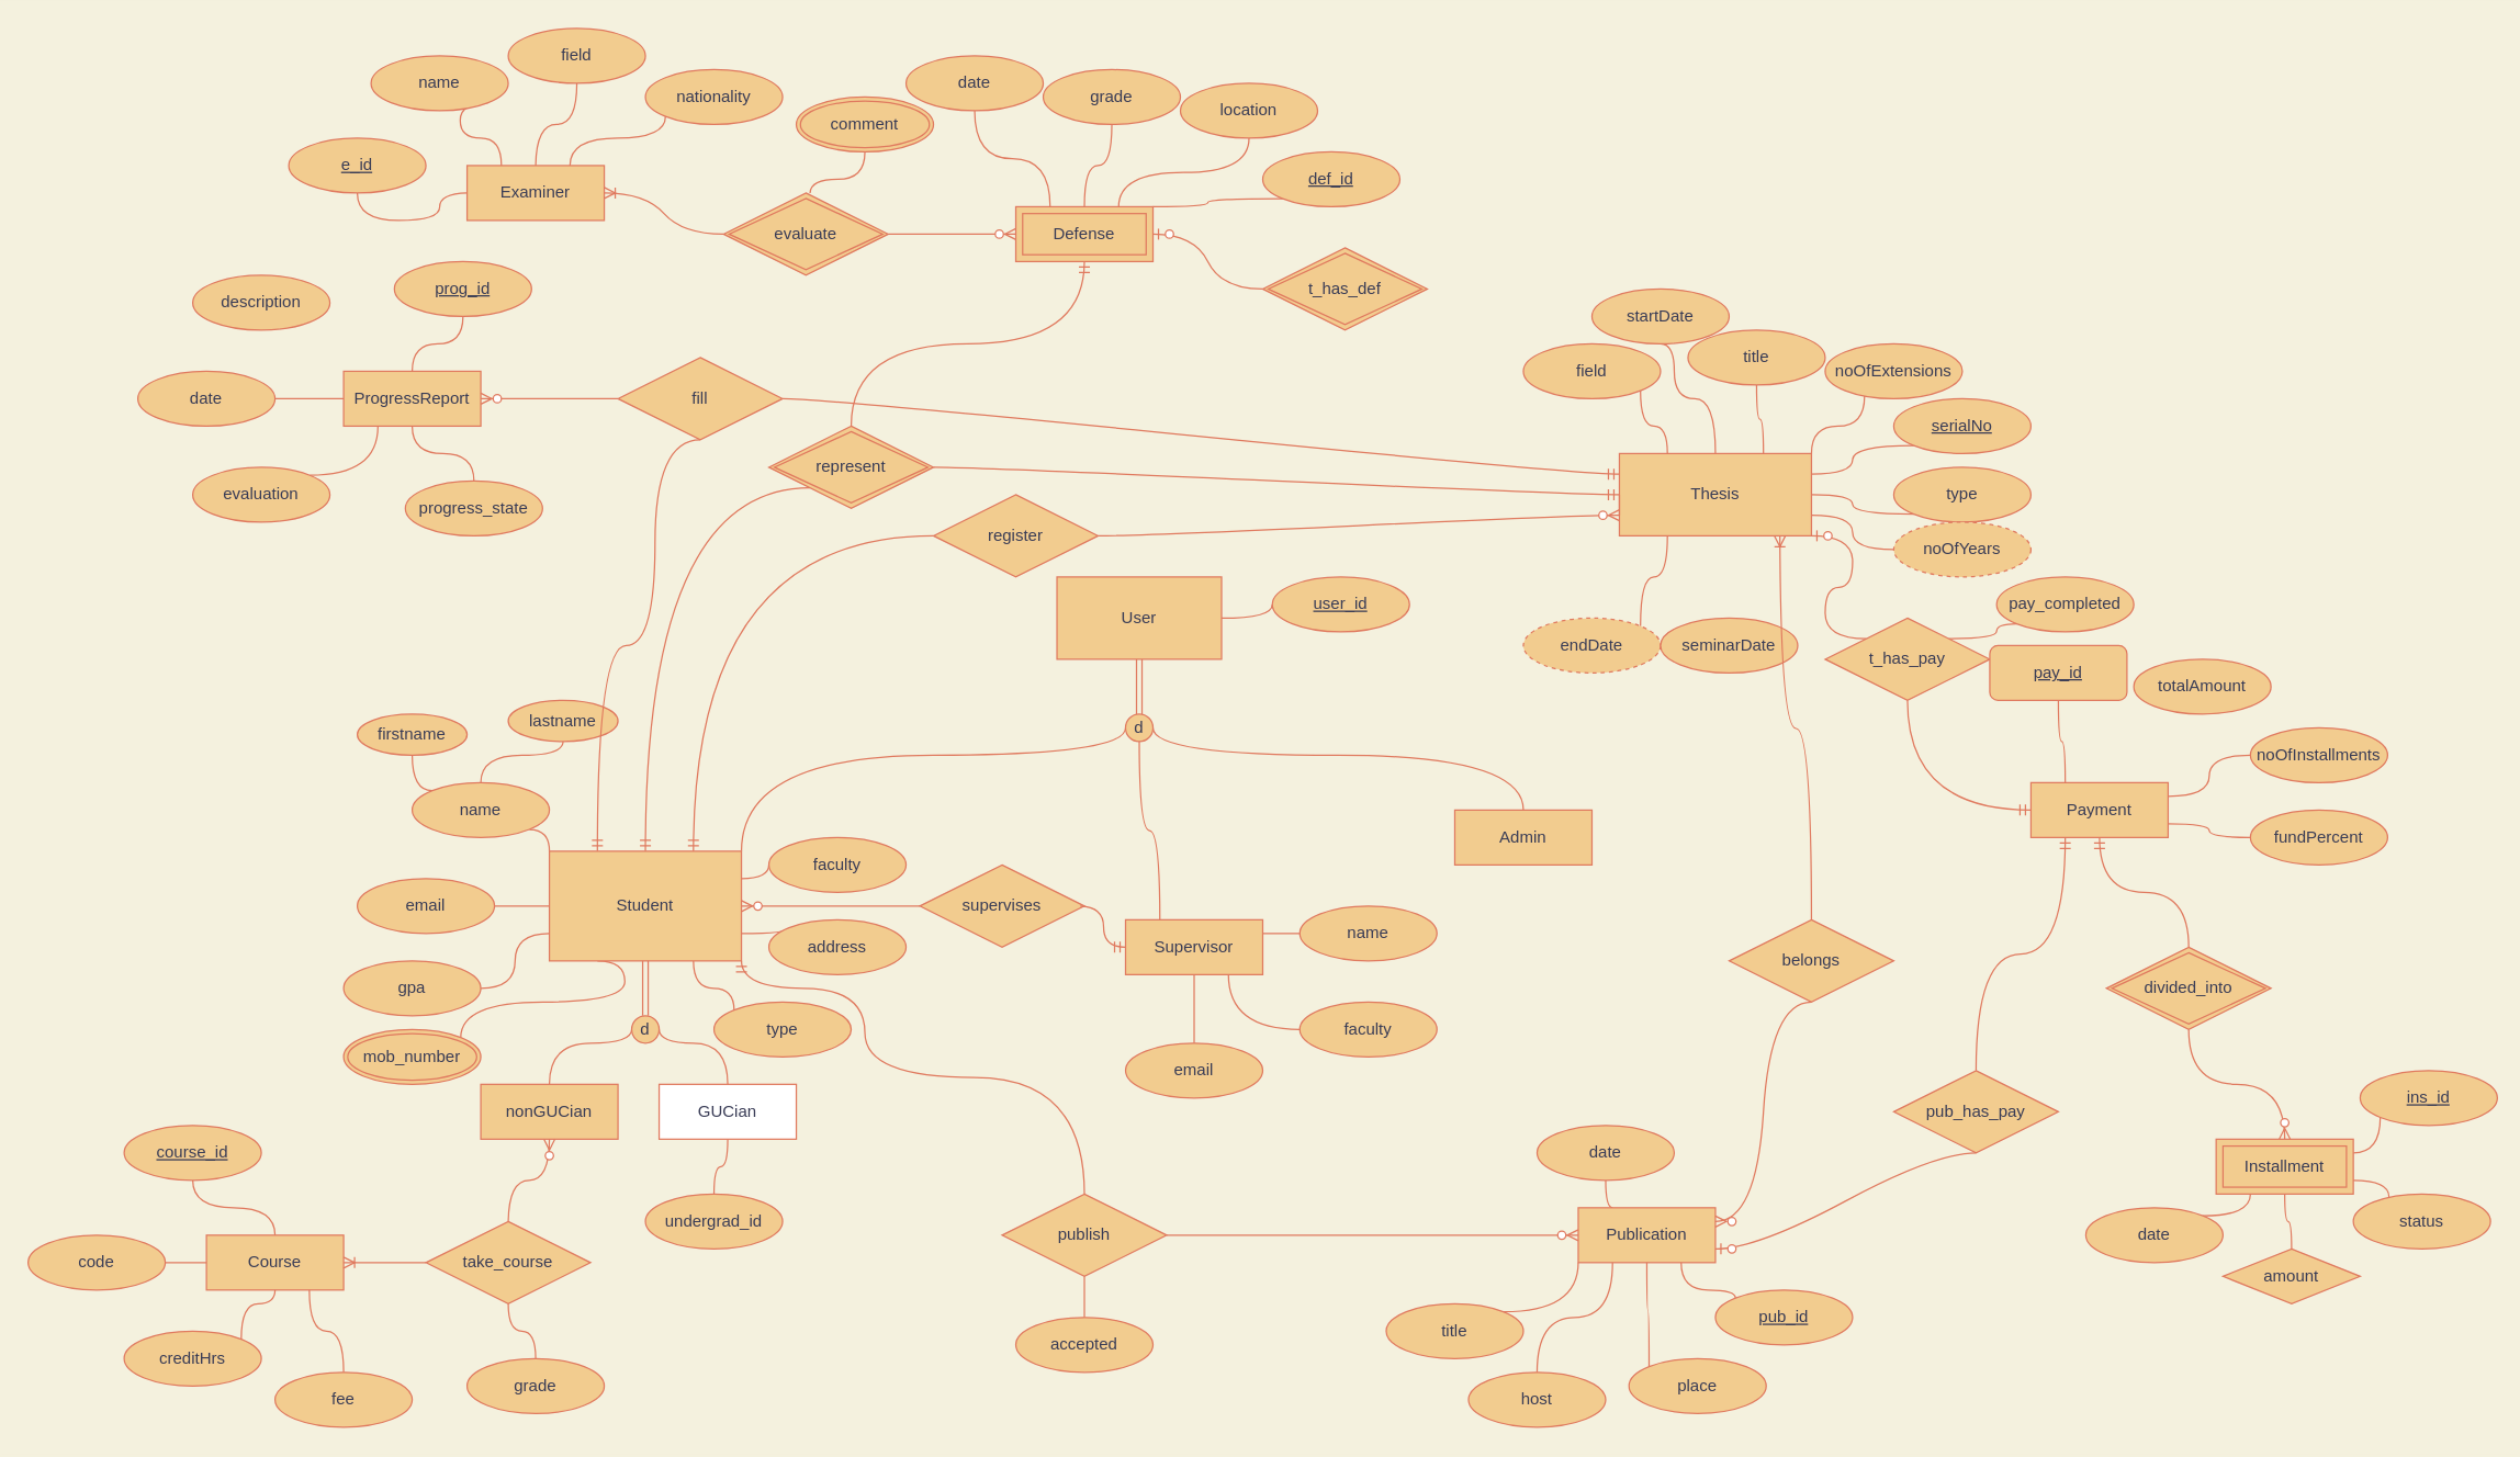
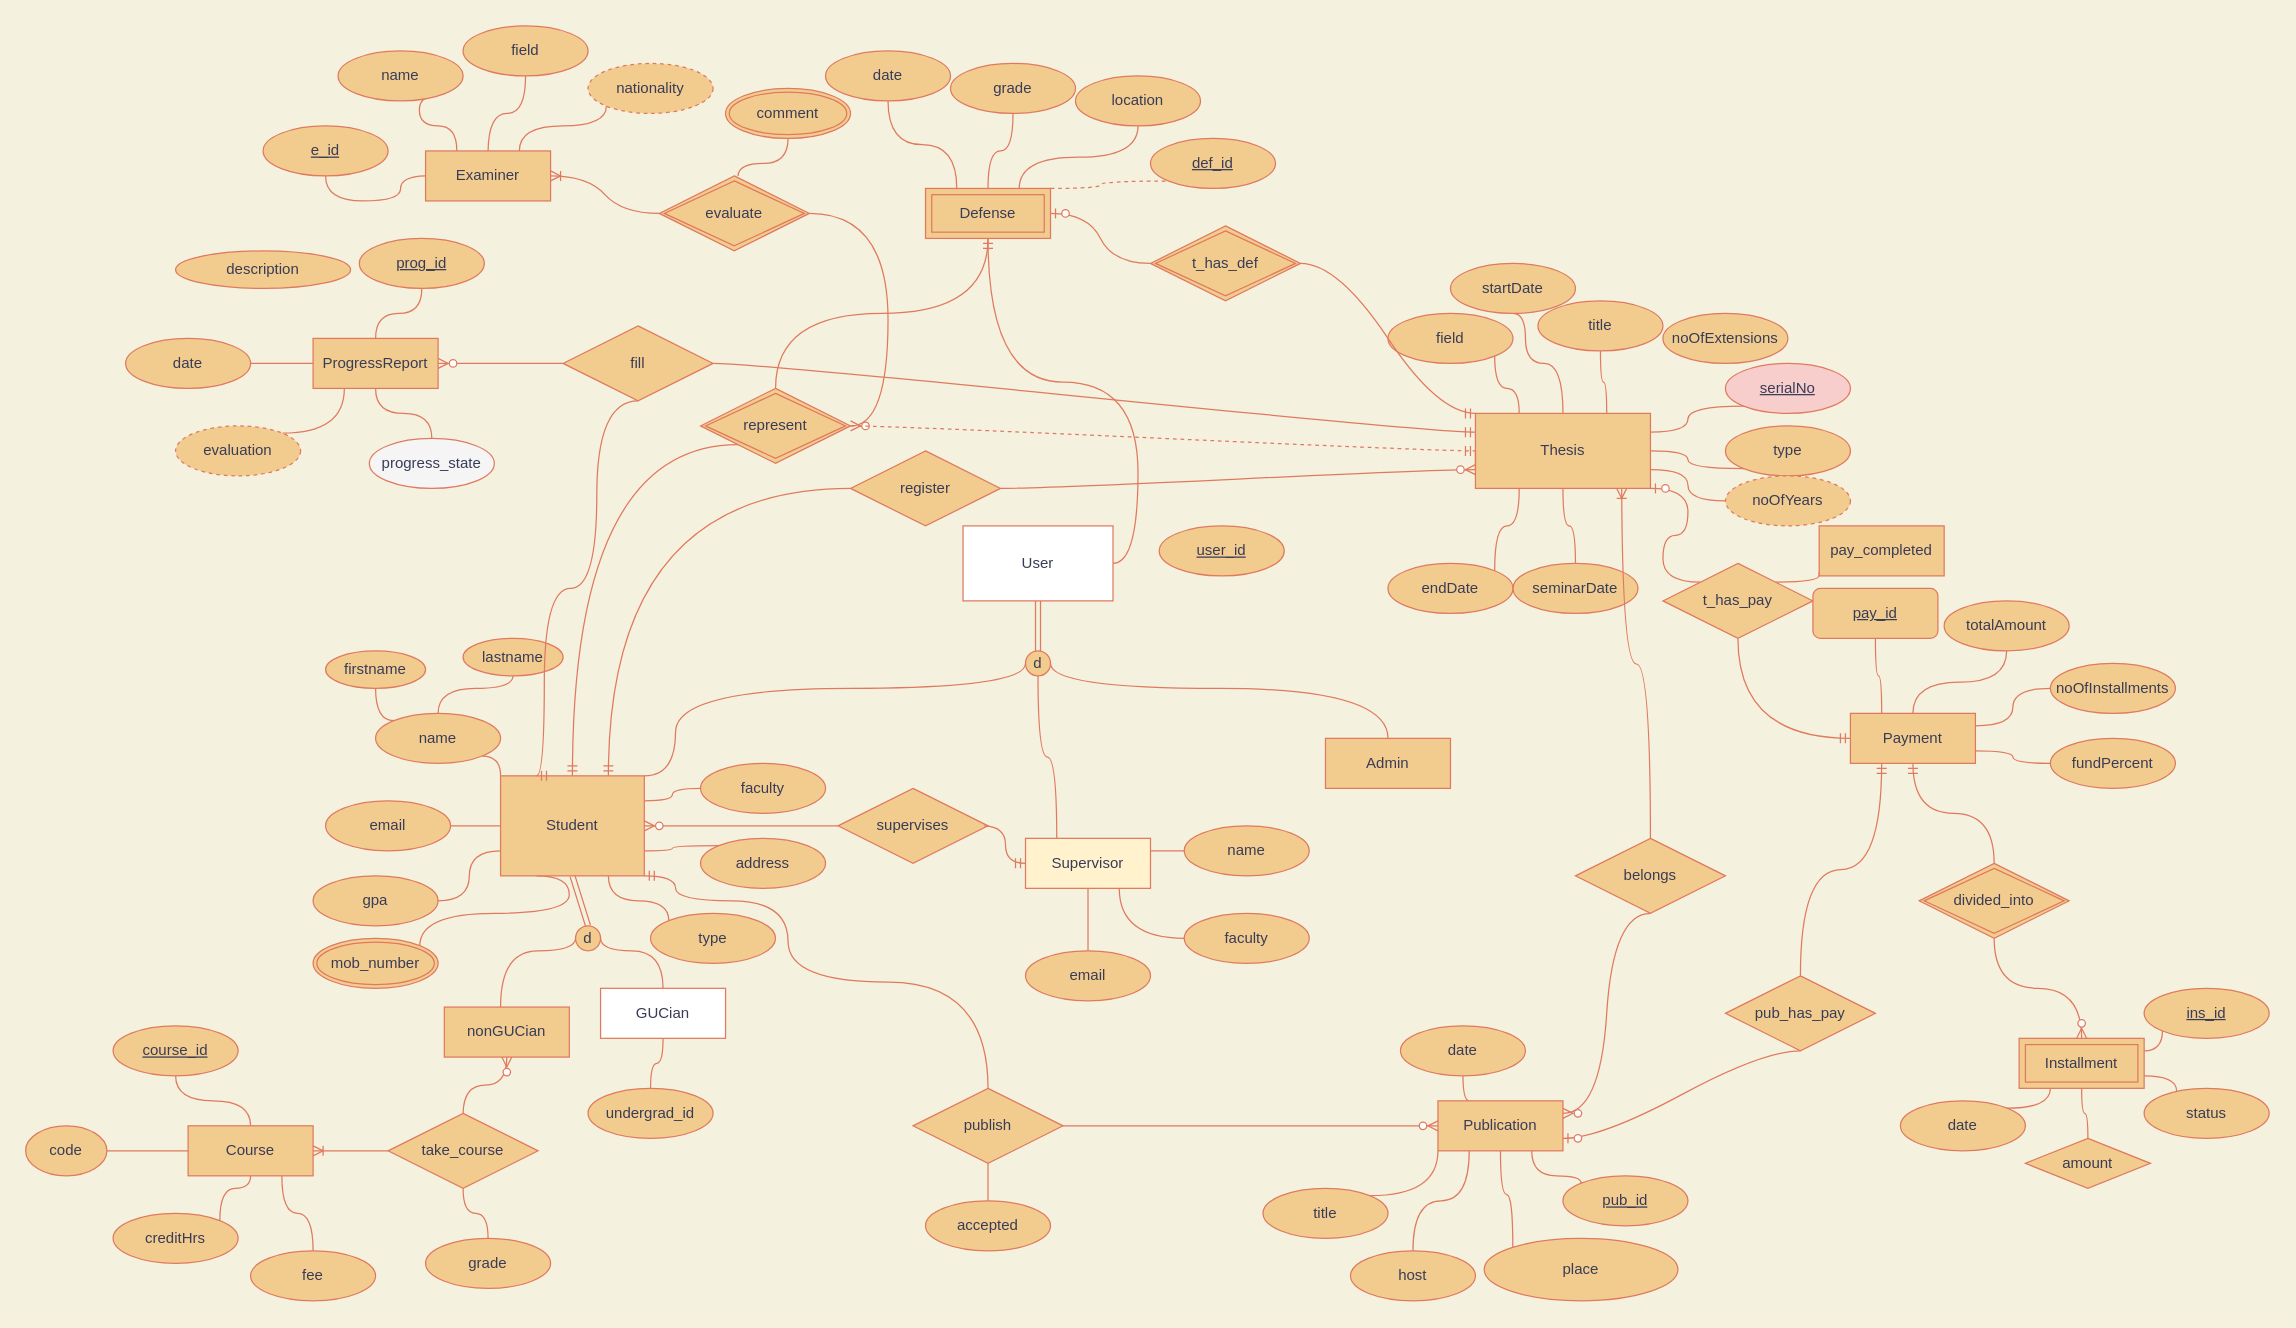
- <mxCell id="71" value="nationality" style="ellipse;whiteSpace=wrap;html=1;align=center;rounded=0;fillColor=#F2CC8F;strokeColor=#E07A5F;fontColor=#393C56;" parent="1" vertex="1"><mxGeometry x="470" y="50" width="100" height="40" as="geometry" /></mxCell>
+ <mxCell id="71" value="nationality" style="ellipse;whiteSpace=wrap;html=1;align=center;rounded=0;fillColor=#F2CC8F;strokeColor=#E07A5F;fontColor=#393C56;dashed=1;" parent="1" vertex="1"><mxGeometry x="470" y="50" width="100" height="40" as="geometry" /></mxCell>
- <mxCell id="107" style="edgeStyle=orthogonalEdgeStyle;curved=1;rounded=1;sketch=0;orthogonalLoop=1;jettySize=auto;html=1;exitX=1;exitY=0;exitDx=0;exitDy=0;entryX=0;entryY=1;entryDx=0;entryDy=0;fontColor=#393C56;startArrow=none;startFill=0;endArrow=none;endFill=0;strokeColor=#E07A5F;fillColor=#F2CC8F;" edge="1" parent="1" source="166" target="129"><mxGeometry relative="1" as="geometry"><mxPoint x="840" y="150" as="sourcePoint" /><Array as="points"><mxPoint x="880" y="150" /><mxPoint x="880" y="144" /></Array></mxGeometry></mxCell>
+ <mxCell id="107" style="edgeStyle=orthogonalEdgeStyle;curved=1;rounded=1;sketch=0;orthogonalLoop=1;jettySize=auto;html=1;exitX=1;exitY=0;exitDx=0;exitDy=0;entryX=0;entryY=1;entryDx=0;entryDy=0;fontColor=#393C56;startArrow=none;startFill=0;endArrow=none;endFill=0;strokeColor=#E07A5F;fillColor=#F2CC8F;dashed=1;" edge="1" parent="1" source="166" target="129"><mxGeometry relative="1" as="geometry"><mxPoint x="840" y="150" as="sourcePoint" /><Array as="points"><mxPoint x="880" y="150" /><mxPoint x="880" y="144" /></Array></mxGeometry></mxCell>
- <mxCell id="111" value="" style="edgeStyle=entityRelationEdgeStyle;fontSize=12;html=1;endArrow=ERzeroToMany;endFill=1;curved=1;exitX=1;exitY=0.5;exitDx=0;exitDy=0;rounded=0;strokeColor=#E07A5F;fontColor=#393C56;labelBackgroundColor=#F4F1DE;entryX=0;entryY=0.5;entryDx=0;entryDy=0;" parent="1" source="167" edge="1" target="166"><mxGeometry width="100" height="100" relative="1" as="geometry"><mxPoint x="650" y="170" as="sourcePoint" /><mxPoint x="740" y="170" as="targetPoint" /></mxGeometry></mxCell>
+ <mxCell id="111" value="" style="edgeStyle=entityRelationEdgeStyle;fontSize=12;html=1;endArrow=ERzeroToMany;endFill=1;curved=1;exitX=1;exitY=0.5;exitDx=0;exitDy=0;rounded=0;strokeColor=#E07A5F;fontColor=#393C56;labelBackgroundColor=#F4F1DE;" parent="1" source="167" edge="1" target="171"><mxGeometry width="100" height="100" relative="1" as="geometry"><mxPoint x="650" y="170" as="sourcePoint" /><mxPoint x="740" y="170" as="targetPoint" /></mxGeometry></mxCell>
- <mxCell id="73" value="description" style="ellipse;whiteSpace=wrap;html=1;align=center;rounded=0;fillColor=#F2CC8F;strokeColor=#E07A5F;fontColor=#393C56;" parent="1" vertex="1"><mxGeometry x="140" y="200" width="100" height="40" as="geometry" /></mxCell>
+ <mxCell id="73" value="description" style="ellipse;whiteSpace=wrap;html=1;align=center;rounded=0;fillColor=#F2CC8F;strokeColor=#E07A5F;fontColor=#393C56;" parent="1" vertex="1"><mxGeometry x="140" y="200" width="140" height="30" as="geometry" /></mxCell>
+ <mxCell id="108" value="" style="edgeStyle=entityRelationEdgeStyle;fontSize=12;html=1;endArrow=ERmandOne;curved=1;entryX=0;entryY=0;entryDx=0;entryDy=0;exitX=1;exitY=0.5;exitDx=0;exitDy=0;rounded=0;strokeColor=#E07A5F;fontColor=#393C56;labelBackgroundColor=#F4F1DE;" parent="1" source="168" target="46" edge="1"><mxGeometry width="100" height="100" relative="1" as="geometry"><mxPoint x="1040" y="210" as="sourcePoint" /><mxPoint x="1110" y="320" as="targetPoint" /></mxGeometry></mxCell>
- <mxCell id="45" style="edgeStyle=orthogonalEdgeStyle;curved=1;orthogonalLoop=1;jettySize=auto;html=1;exitX=1;exitY=0;exitDx=0;exitDy=0;entryX=0.287;entryY=0.95;entryDx=0;entryDy=0;entryPerimeter=0;endArrow=none;endFill=0;rounded=0;strokeColor=#E07A5F;fontColor=#393C56;labelBackgroundColor=#F4F1DE;" parent="1" source="46" target="51" edge="1"><mxGeometry relative="1" as="geometry" /></mxCell>
- <mxCell id="50" value="serialNo" style="ellipse;whiteSpace=wrap;html=1;align=center;fontStyle=4;rounded=0;fillColor=#F2CC8F;strokeColor=#E07A5F;fontColor=#393C56;" parent="1" vertex="1"><mxGeometry x="1380" y="290" width="100" height="40" as="geometry" /></mxCell>
+ <mxCell id="50" value="serialNo" style="ellipse;whiteSpace=wrap;html=1;align=center;fontStyle=4;rounded=0;fillColor=#f8cecc;strokeColor=#E07A5F;fontColor=#393C56;" parent="1" vertex="1"><mxGeometry x="1380" y="290" width="100" height="40" as="geometry" /></mxCell>
- <mxCell id="173" value="" style="edgeStyle=entityRelationEdgeStyle;fontSize=12;html=1;endArrow=ERmandOne;rounded=1;sketch=0;fontColor=#393C56;strokeColor=#E07A5F;fillColor=#F2CC8F;curved=1;entryX=0;entryY=0.5;entryDx=0;entryDy=0;exitX=1;exitY=0.5;exitDx=0;exitDy=0;" edge="1" parent="1" source="171" target="46"><mxGeometry width="100" height="100" relative="1" as="geometry"><mxPoint x="730" y="440" as="sourcePoint" /><mxPoint x="830" y="340" as="targetPoint" /></mxGeometry></mxCell>
+ <mxCell id="173" value="" style="edgeStyle=entityRelationEdgeStyle;fontSize=12;html=1;endArrow=ERmandOne;rounded=1;sketch=0;fontColor=#393C56;strokeColor=#E07A5F;fillColor=#F2CC8F;curved=1;entryX=0;entryY=0.5;entryDx=0;entryDy=0;exitX=1;exitY=0.5;exitDx=0;exitDy=0;dashed=1;" edge="1" parent="1" source="171" target="46"><mxGeometry width="100" height="100" relative="1" as="geometry"><mxPoint x="730" y="440" as="sourcePoint" /><mxPoint x="830" y="340" as="targetPoint" /></mxGeometry></mxCell>
- <mxCell id="77" value="evaluation" style="ellipse;whiteSpace=wrap;html=1;align=center;rounded=0;fillColor=#F2CC8F;strokeColor=#E07A5F;fontColor=#393C56;" parent="1" vertex="1"><mxGeometry x="140" y="340" width="100" height="40" as="geometry" /></mxCell>
+ <mxCell id="77" value="evaluation" style="ellipse;whiteSpace=wrap;html=1;align=center;rounded=0;fillColor=#F2CC8F;strokeColor=#E07A5F;fontColor=#393C56;dashed=1;" parent="1" vertex="1"><mxGeometry x="140" y="340" width="100" height="40" as="geometry" /></mxCell>
- <mxCell id="133" value="progress_state" style="ellipse;whiteSpace=wrap;html=1;align=center;rounded=0;sketch=0;fontColor=#393C56;strokeColor=#E07A5F;fillColor=#F2CC8F;" vertex="1" parent="1"><mxGeometry x="295" y="350" width="100" height="40" as="geometry" /></mxCell>
+ <mxCell id="133" value="progress_state" style="ellipse;whiteSpace=wrap;html=1;align=center;rounded=0;sketch=0;fontColor=#393C56;strokeColor=#E07A5F;fillColor=#f5f5f5;" vertex="1" parent="1"><mxGeometry x="295" y="350" width="100" height="40" as="geometry" /></mxCell>
+ <mxCell id="52" style="edgeStyle=orthogonalEdgeStyle;curved=1;orthogonalLoop=1;jettySize=auto;html=1;entryX=0.5;entryY=1;entryDx=0;entryDy=0;endArrow=none;endFill=0;strokeColor=#E07A5F;fontColor=#393C56;labelBackgroundColor=#F4F1DE;startArrow=none;" parent="1" source="155" target="46" edge="1"><mxGeometry relative="1" as="geometry"><mxPoint x="1250" y="480" as="sourcePoint" /></mxGeometry></mxCell>
- <mxCell id="177" value="pay_completed" style="ellipse;whiteSpace=wrap;html=1;align=center;rounded=0;sketch=0;fontColor=#393C56;strokeColor=#E07A5F;fillColor=#F2CC8F;" vertex="1" parent="1"><mxGeometry x="1455" y="420" width="100" height="40" as="geometry" /></mxCell>
+ <mxCell id="177" value="pay_completed" style="whiteSpace=wrap;html=1;align=center;sketch=0;fontColor=#393C56;strokeColor=#E07A5F;fillColor=#F2CC8F;rounded=0;" vertex="1" parent="1"><mxGeometry x="1455" y="420" width="100" height="40" as="geometry" /></mxCell>
- <mxCell id="2" style="edgeStyle=orthogonalEdgeStyle;curved=1;rounded=1;sketch=0;orthogonalLoop=1;jettySize=auto;html=1;exitX=1;exitY=0.5;exitDx=0;exitDy=0;entryX=0;entryY=0.5;entryDx=0;entryDy=0;fontColor=#393C56;startArrow=none;startFill=0;endArrow=none;endFill=0;strokeColor=#E07A5F;fillColor=#F2CC8F;" edge="1" parent="1" source="3" target="134"><mxGeometry relative="1" as="geometry" /></mxCell>
+ <mxCell id="2" style="edgeStyle=orthogonalEdgeStyle;curved=1;rounded=1;sketch=0;orthogonalLoop=1;jettySize=auto;html=1;exitX=1;exitY=0.5;exitDx=0;exitDy=0;fontColor=#393C56;startArrow=none;startFill=0;endArrow=none;endFill=0;strokeColor=#E07A5F;fillColor=#F2CC8F;" edge="1" parent="1" source="3" target="166"><mxGeometry relative="1" as="geometry" /></mxCell>
- <mxCell id="3" value="User" style="whiteSpace=wrap;html=1;align=center;rounded=0;fillColor=#F2CC8F;strokeColor=#E07A5F;fontColor=#393C56;" parent="1" vertex="1"><mxGeometry x="770" y="420" width="120" height="60" as="geometry" /></mxCell>
+ <mxCell id="3" value="User" style="whiteSpace=wrap;html=1;align=center;rounded=0;fillColor=#ffffff;strokeColor=#E07A5F;fontColor=#393C56;" parent="1" vertex="1"><mxGeometry x="770" y="420" width="120" height="60" as="geometry" /></mxCell>
- <mxCell id="54" value="endDate" style="ellipse;whiteSpace=wrap;html=1;align=center;rounded=0;fillColor=#F2CC8F;strokeColor=#E07A5F;fontColor=#393C56;dashed=1;" parent="1" vertex="1"><mxGeometry x="1110" y="450" width="100" height="40" as="geometry" /></mxCell>
+ <mxCell id="54" value="endDate" style="ellipse;whiteSpace=wrap;html=1;align=center;rounded=0;fillColor=#F2CC8F;strokeColor=#E07A5F;fontColor=#393C56;" parent="1" vertex="1"><mxGeometry x="1110" y="450" width="100" height="40" as="geometry" /></mxCell>
+ <mxCell id="101" style="edgeStyle=orthogonalEdgeStyle;curved=1;rounded=1;sketch=0;orthogonalLoop=1;jettySize=auto;html=1;exitX=0.5;exitY=0;exitDx=0;exitDy=0;entryX=0.5;entryY=1;entryDx=0;entryDy=0;fontColor=#393C56;startArrow=none;startFill=0;endArrow=none;endFill=0;strokeColor=#E07A5F;fillColor=#F2CC8F;" edge="1" parent="1" source="103" target="137"><mxGeometry relative="1" as="geometry" /></mxCell>
- <mxCell id="10" value="Student" style="whiteSpace=wrap;html=1;align=center;rounded=0;fillColor=#F2CC8F;strokeColor=#E07A5F;fontColor=#393C56;" parent="1" vertex="1"><mxGeometry x="400" y="620" width="140" height="80" as="geometry" /></mxCell>
+ <mxCell id="10" value="Student" style="whiteSpace=wrap;html=1;align=center;rounded=0;fillColor=#F2CC8F;strokeColor=#E07A5F;fontColor=#393C56;" parent="1" vertex="1"><mxGeometry x="400" y="620" width="115" height="80" as="geometry" /></mxCell>
- <mxCell id="17" value="Supervisor" style="whiteSpace=wrap;html=1;align=center;rounded=0;fillColor=#F2CC8F;strokeColor=#E07A5F;fontColor=#393C56;" parent="1" vertex="1"><mxGeometry x="820" y="670" width="100" height="40" as="geometry" /></mxCell>
+ <mxCell id="17" value="Supervisor" style="whiteSpace=wrap;html=1;align=center;rounded=0;fillColor=#fff2cc;strokeColor=#E07A5F;fontColor=#393C56;" parent="1" vertex="1"><mxGeometry x="820" y="670" width="100" height="40" as="geometry" /></mxCell>
- <mxCell id="152" value="ins_id" style="ellipse;whiteSpace=wrap;html=1;align=center;fontStyle=4;rounded=0;sketch=0;fontColor=#393C56;strokeColor=#E07A5F;fillColor=#F2CC8F;" vertex="1" parent="1"><mxGeometry x="1720" y="780" width="100" height="40" as="geometry" /></mxCell>
+ <mxCell id="152" value="ins_id" style="ellipse;whiteSpace=wrap;html=1;align=center;fontStyle=4;rounded=0;sketch=0;fontColor=#393C56;strokeColor=#E07A5F;fillColor=#F2CC8F;" vertex="1" parent="1"><mxGeometry x="1715" y="790" width="100" height="40" as="geometry" /></mxCell>
- <mxCell id="21" value="nonGUCian" style="whiteSpace=wrap;html=1;align=center;rounded=0;fillColor=#F2CC8F;strokeColor=#E07A5F;fontColor=#393C56;" parent="1" vertex="1"><mxGeometry x="350" y="790" width="100" height="40" as="geometry" /></mxCell>
+ <mxCell id="21" value="nonGUCian" style="whiteSpace=wrap;html=1;align=center;rounded=0;fillColor=#F2CC8F;strokeColor=#E07A5F;fontColor=#393C56;" parent="1" vertex="1"><mxGeometry x="355" y="805" width="100" height="40" as="geometry" /></mxCell>
- <mxCell id="80" value="code" style="ellipse;whiteSpace=wrap;html=1;align=center;rounded=0;fillColor=#F2CC8F;strokeColor=#E07A5F;fontColor=#393C56;" parent="1" vertex="1"><mxGeometry x="20" y="900" width="100" height="40" as="geometry" /></mxCell>
+ <mxCell id="80" value="code" style="ellipse;whiteSpace=wrap;html=1;align=center;rounded=0;fillColor=#F2CC8F;strokeColor=#E07A5F;fontColor=#393C56;" parent="1" vertex="1"><mxGeometry x="20" y="900" width="65" height="40" as="geometry" /></mxCell>
- <mxCell id="94" value="place" style="ellipse;whiteSpace=wrap;html=1;align=center;rounded=0;fillColor=#F2CC8F;strokeColor=#E07A5F;fontColor=#393C56;" parent="1" vertex="1"><mxGeometry x="1187" y="990" width="100" height="40" as="geometry" /></mxCell>
+ <mxCell id="94" value="place" style="ellipse;whiteSpace=wrap;html=1;align=center;rounded=0;fillColor=#F2CC8F;strokeColor=#E07A5F;fontColor=#393C56;" parent="1" vertex="1"><mxGeometry x="1187" y="990" width="155" height="50" as="geometry" /></mxCell>
- <mxCell id="93" value="host" style="ellipse;whiteSpace=wrap;html=1;align=center;rounded=0;fillColor=#F2CC8F;strokeColor=#E07A5F;fontColor=#393C56;" parent="1" vertex="1"><mxGeometry x="1070" y="1000" width="100" height="40" as="geometry" /></mxCell>
+ <mxCell id="93" value="host" style="ellipse;whiteSpace=wrap;html=1;align=center;rounded=0;fillColor=#F2CC8F;strokeColor=#E07A5F;fontColor=#393C56;" parent="1" vertex="1"><mxGeometry x="1080" y="1000" width="100" height="40" as="geometry" /></mxCell>
